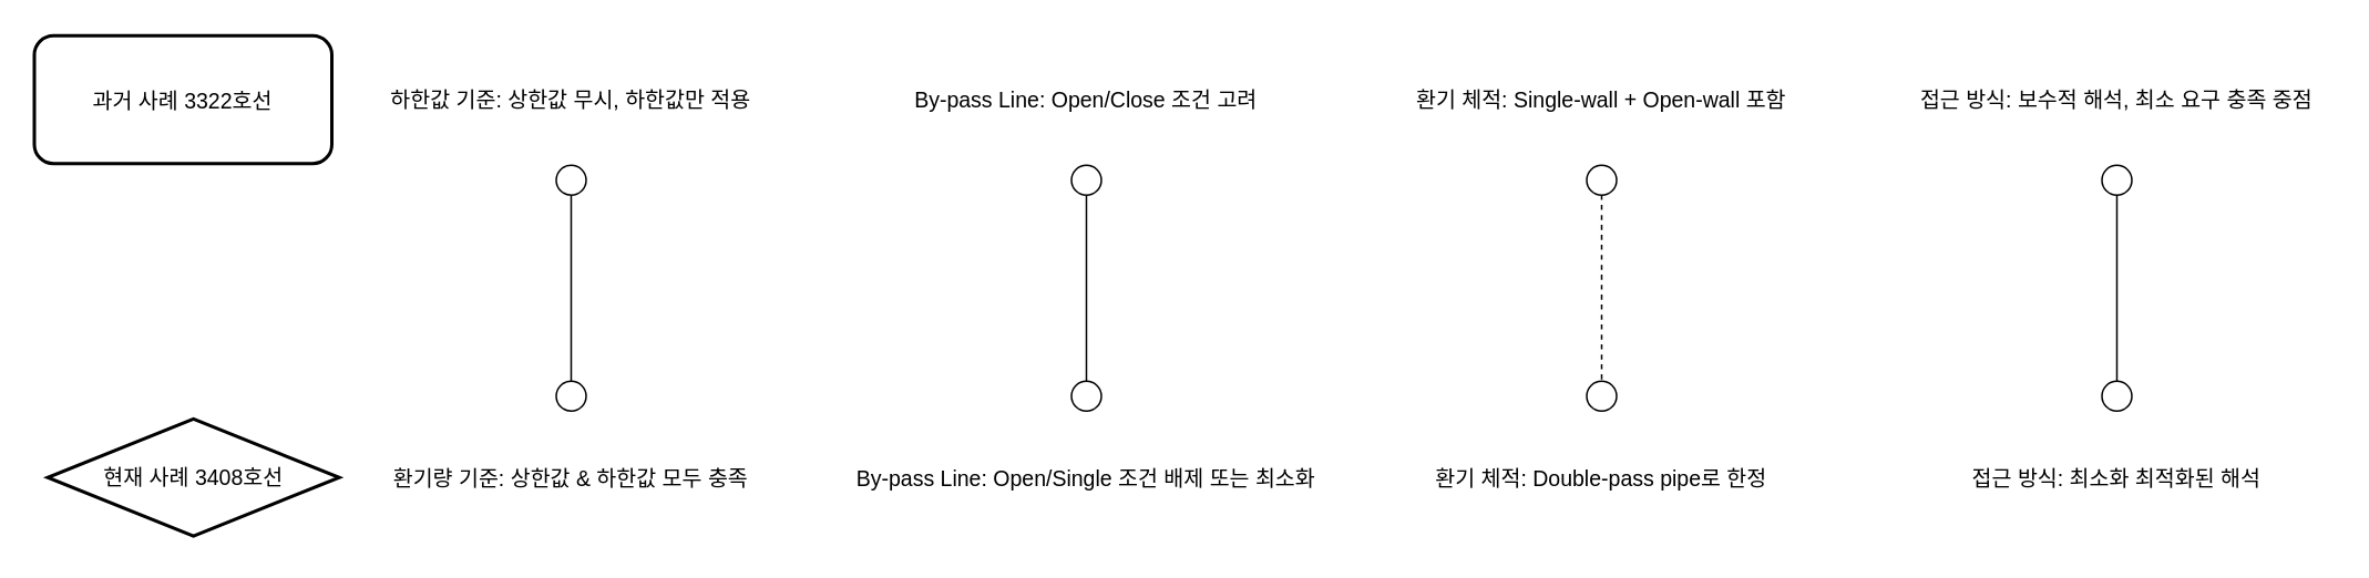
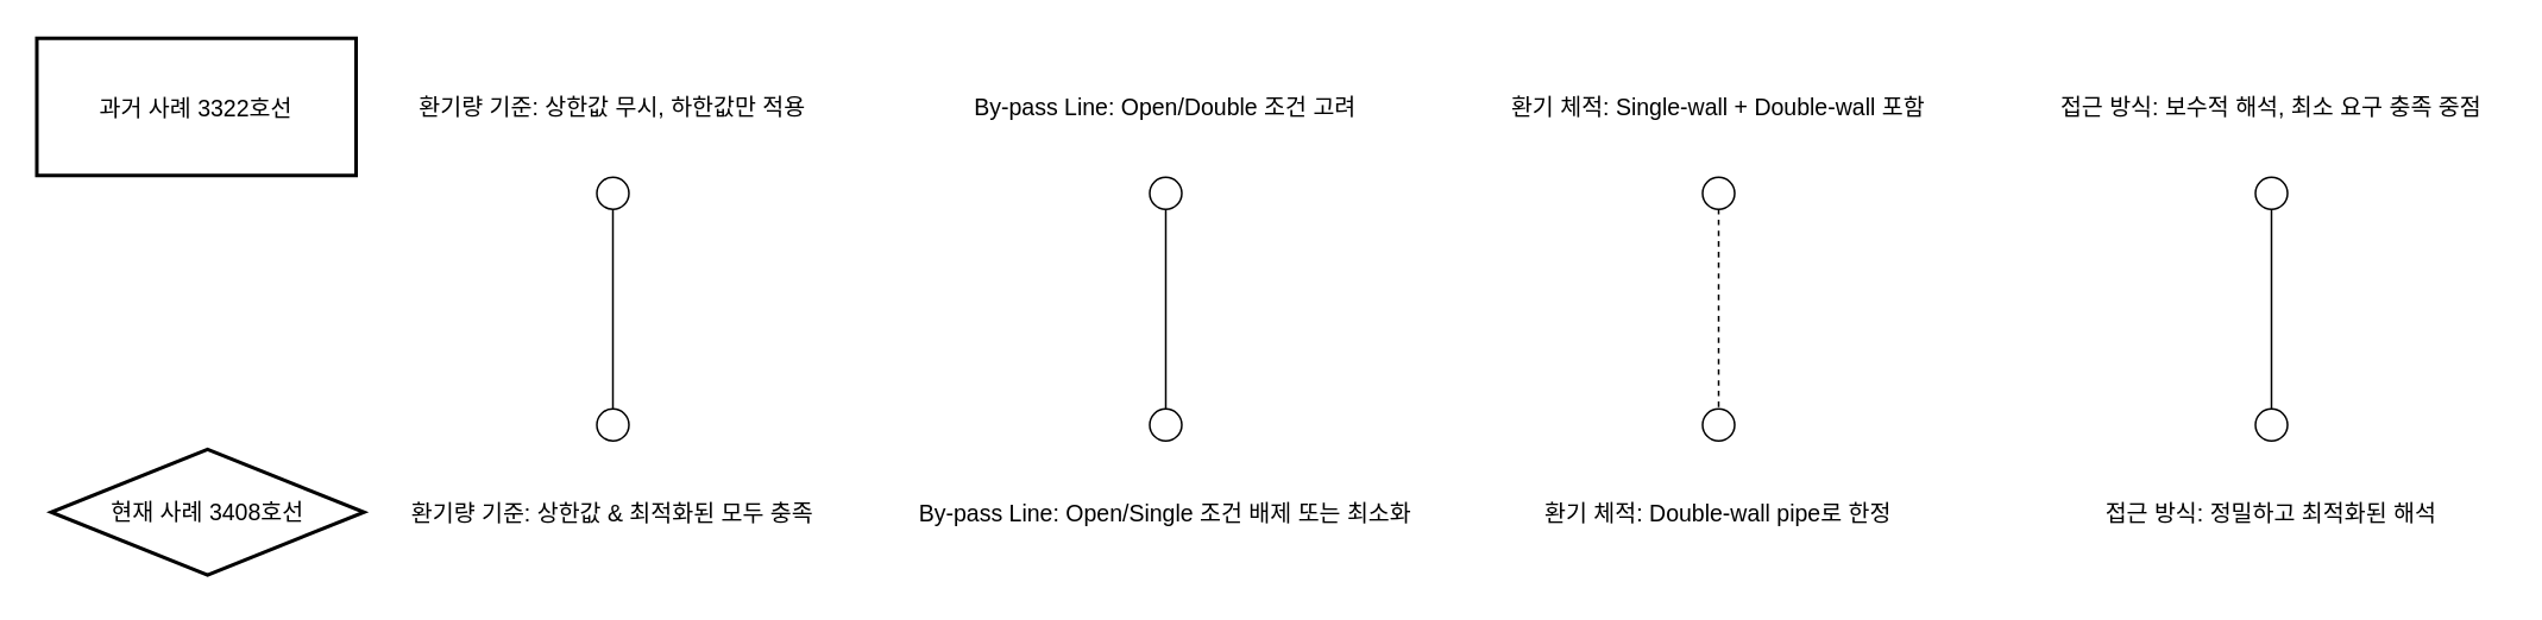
- <mxCell id="3" value="과거 사례 3322호선" style="whiteSpace=wrap;strokeWidth=2;fontSize=13;rounded=1;" vertex="1" parent="1"><mxGeometry x="20" y="21" width="179" height="77" as="geometry" /></mxCell>
+ <mxCell id="3" value="과거 사례 3322호선" style="whiteSpace=wrap;strokeWidth=2;fontSize=13;" vertex="1" parent="1"><mxGeometry x="20" y="21" width="179" height="77" as="geometry" /></mxCell>
- <mxCell id="4" value="하한값 기준: 상한값 무시, 하한값만 적용" style="fillColor=none;strokeColor=none;fontSize=13;" vertex="1" parent="1"><mxGeometry x="213" y="20" width="260" height="78" as="geometry" /></mxCell>
+ <mxCell id="4" value="환기량 기준: 상한값 무시, 하한값만 적용" style="fillColor=none;strokeColor=none;fontSize=13;" vertex="1" parent="1"><mxGeometry x="213" y="20" width="260" height="78" as="geometry" /></mxCell>
- <mxCell id="5" value="By-pass Line: Open/Close 조건 고려" style="fillColor=none;strokeColor=none;fontSize=13;" vertex="1" parent="1"><mxGeometry x="523" y="20" width="260" height="78" as="geometry" /></mxCell>
+ <mxCell id="5" value="By-pass Line: Open/Double 조건 고려" style="fillColor=none;strokeColor=none;fontSize=13;" vertex="1" parent="1"><mxGeometry x="523" y="20" width="260" height="78" as="geometry" /></mxCell>
- <mxCell id="6" value="환기 체적: Single-wall + Open-wall 포함" style="fillColor=none;strokeColor=none;fontSize=13;" vertex="1" parent="1"><mxGeometry x="833" y="20" width="260" height="78" as="geometry" /></mxCell>
+ <mxCell id="6" value="환기 체적: Single-wall + Double-wall 포함" style="fillColor=none;strokeColor=none;fontSize=13;" vertex="1" parent="1"><mxGeometry x="833" y="20" width="260" height="78" as="geometry" /></mxCell>
- <mxCell id="8" value="환기량 기준: 상한값 &amp; 하한값 모두 충족" style="fillColor=none;strokeColor=none;fontSize=13;" vertex="1" parent="1"><mxGeometry x="213" y="248" width="260" height="78" as="geometry" /></mxCell>
+ <mxCell id="8" value="환기량 기준: 상한값 &amp; 최적화된 모두 충족" style="fillColor=none;strokeColor=none;fontSize=13;" vertex="1" parent="1"><mxGeometry x="213" y="248" width="260" height="78" as="geometry" /></mxCell>
- <mxCell id="10" value="환기 체적: Double-pass pipe로 한정" style="fillColor=none;strokeColor=none;fontSize=13;" vertex="1" parent="1"><mxGeometry x="833" y="248" width="260" height="78" as="geometry" /></mxCell>
+ <mxCell id="10" value="환기 체적: Double-wall pipe로 한정" style="fillColor=none;strokeColor=none;fontSize=13;" vertex="1" parent="1"><mxGeometry x="833" y="248" width="260" height="78" as="geometry" /></mxCell>
- <mxCell id="11" value="접근 방식: 최소화 최적화된 해석" style="fillColor=none;strokeColor=none;fontSize=13;" vertex="1" parent="1"><mxGeometry x="1143" y="248" width="260" height="78" as="geometry" /></mxCell>
+ <mxCell id="11" value="접근 방식: 정밀하고 최적화된 해석" style="fillColor=none;strokeColor=none;fontSize=13;" vertex="1" parent="1"><mxGeometry x="1143" y="248" width="260" height="78" as="geometry" /></mxCell>
